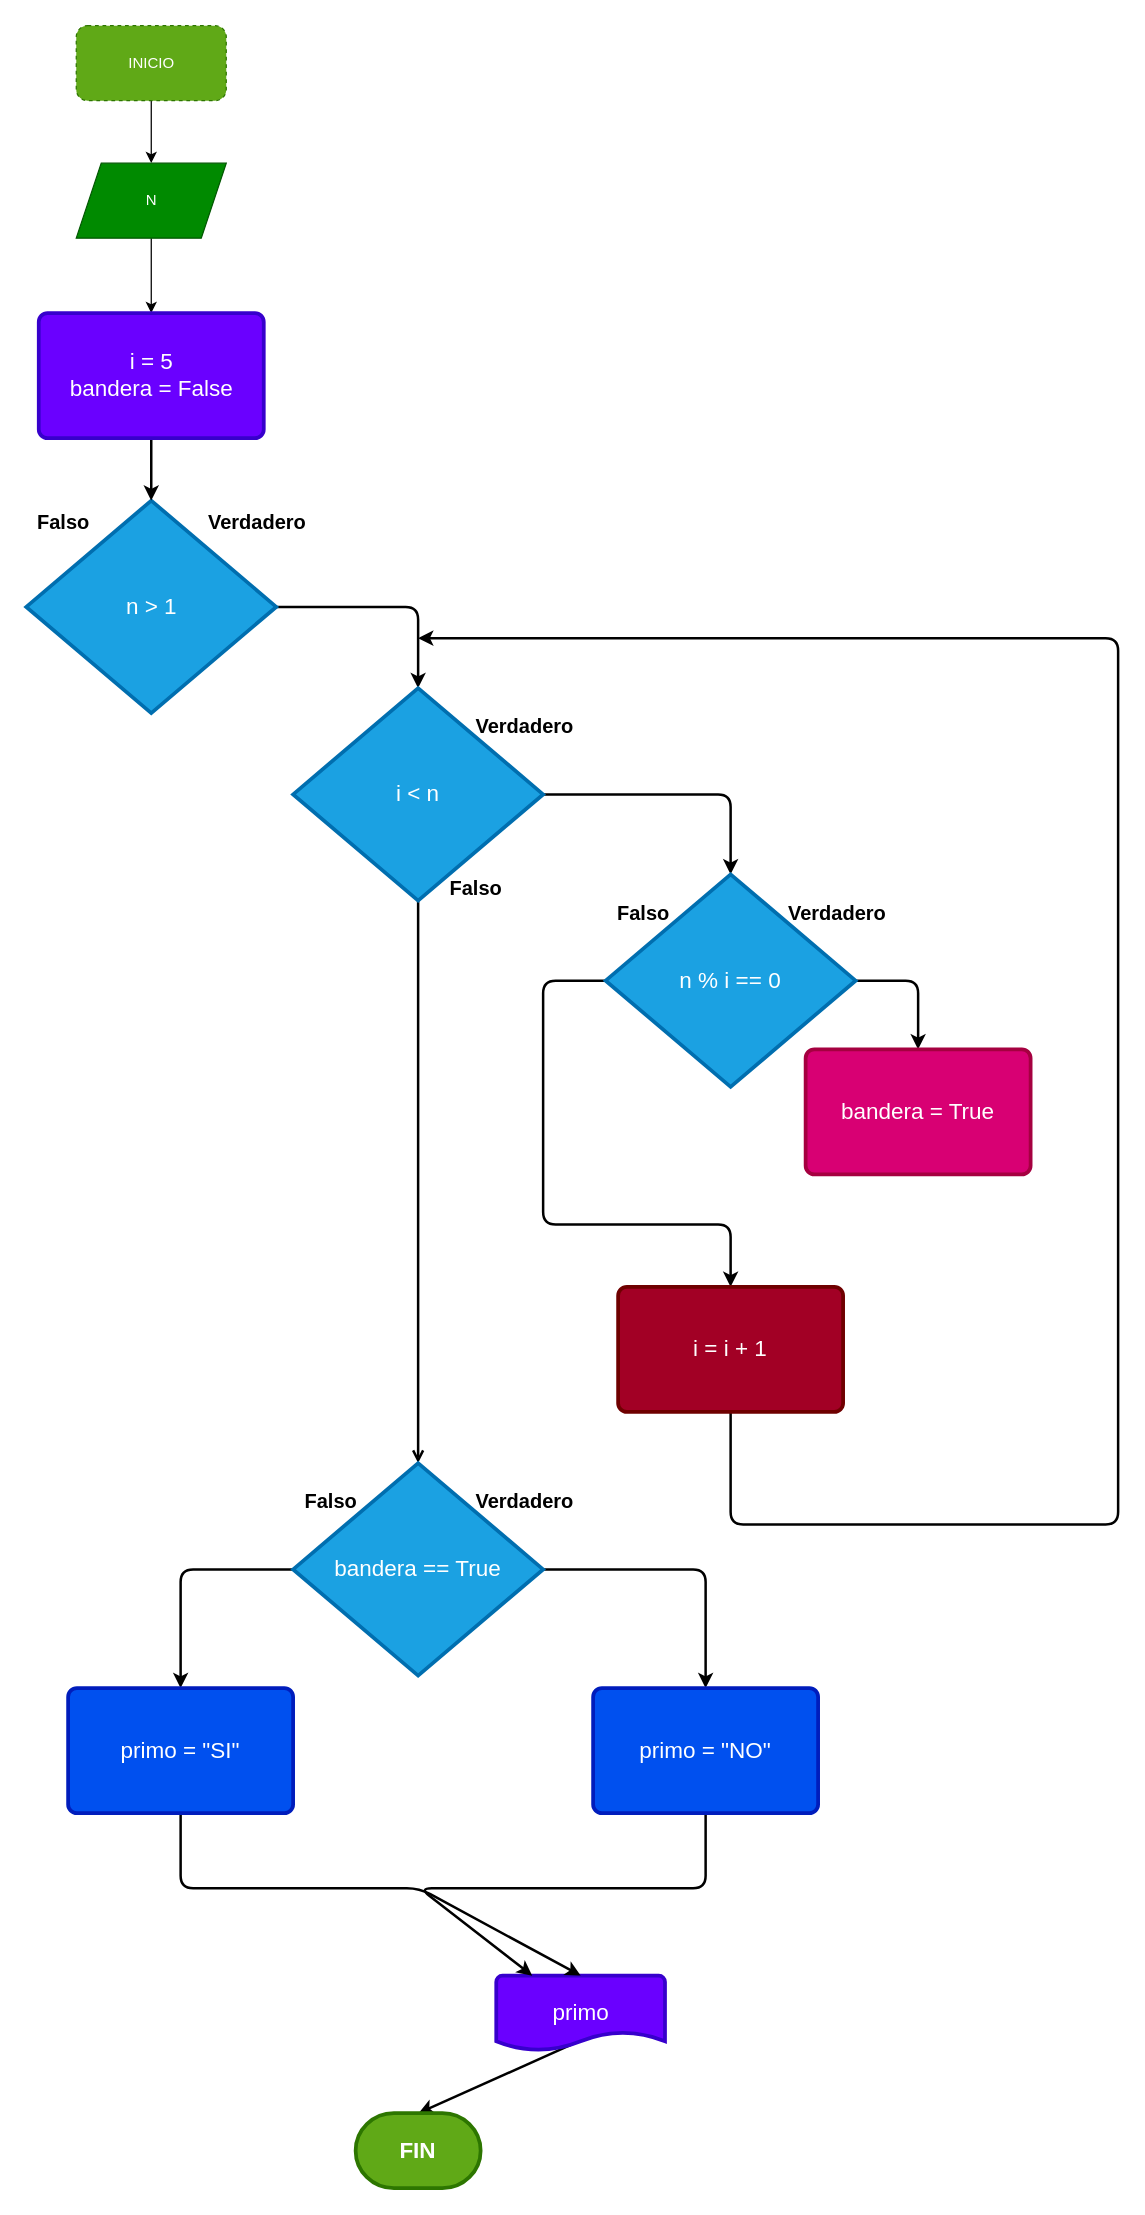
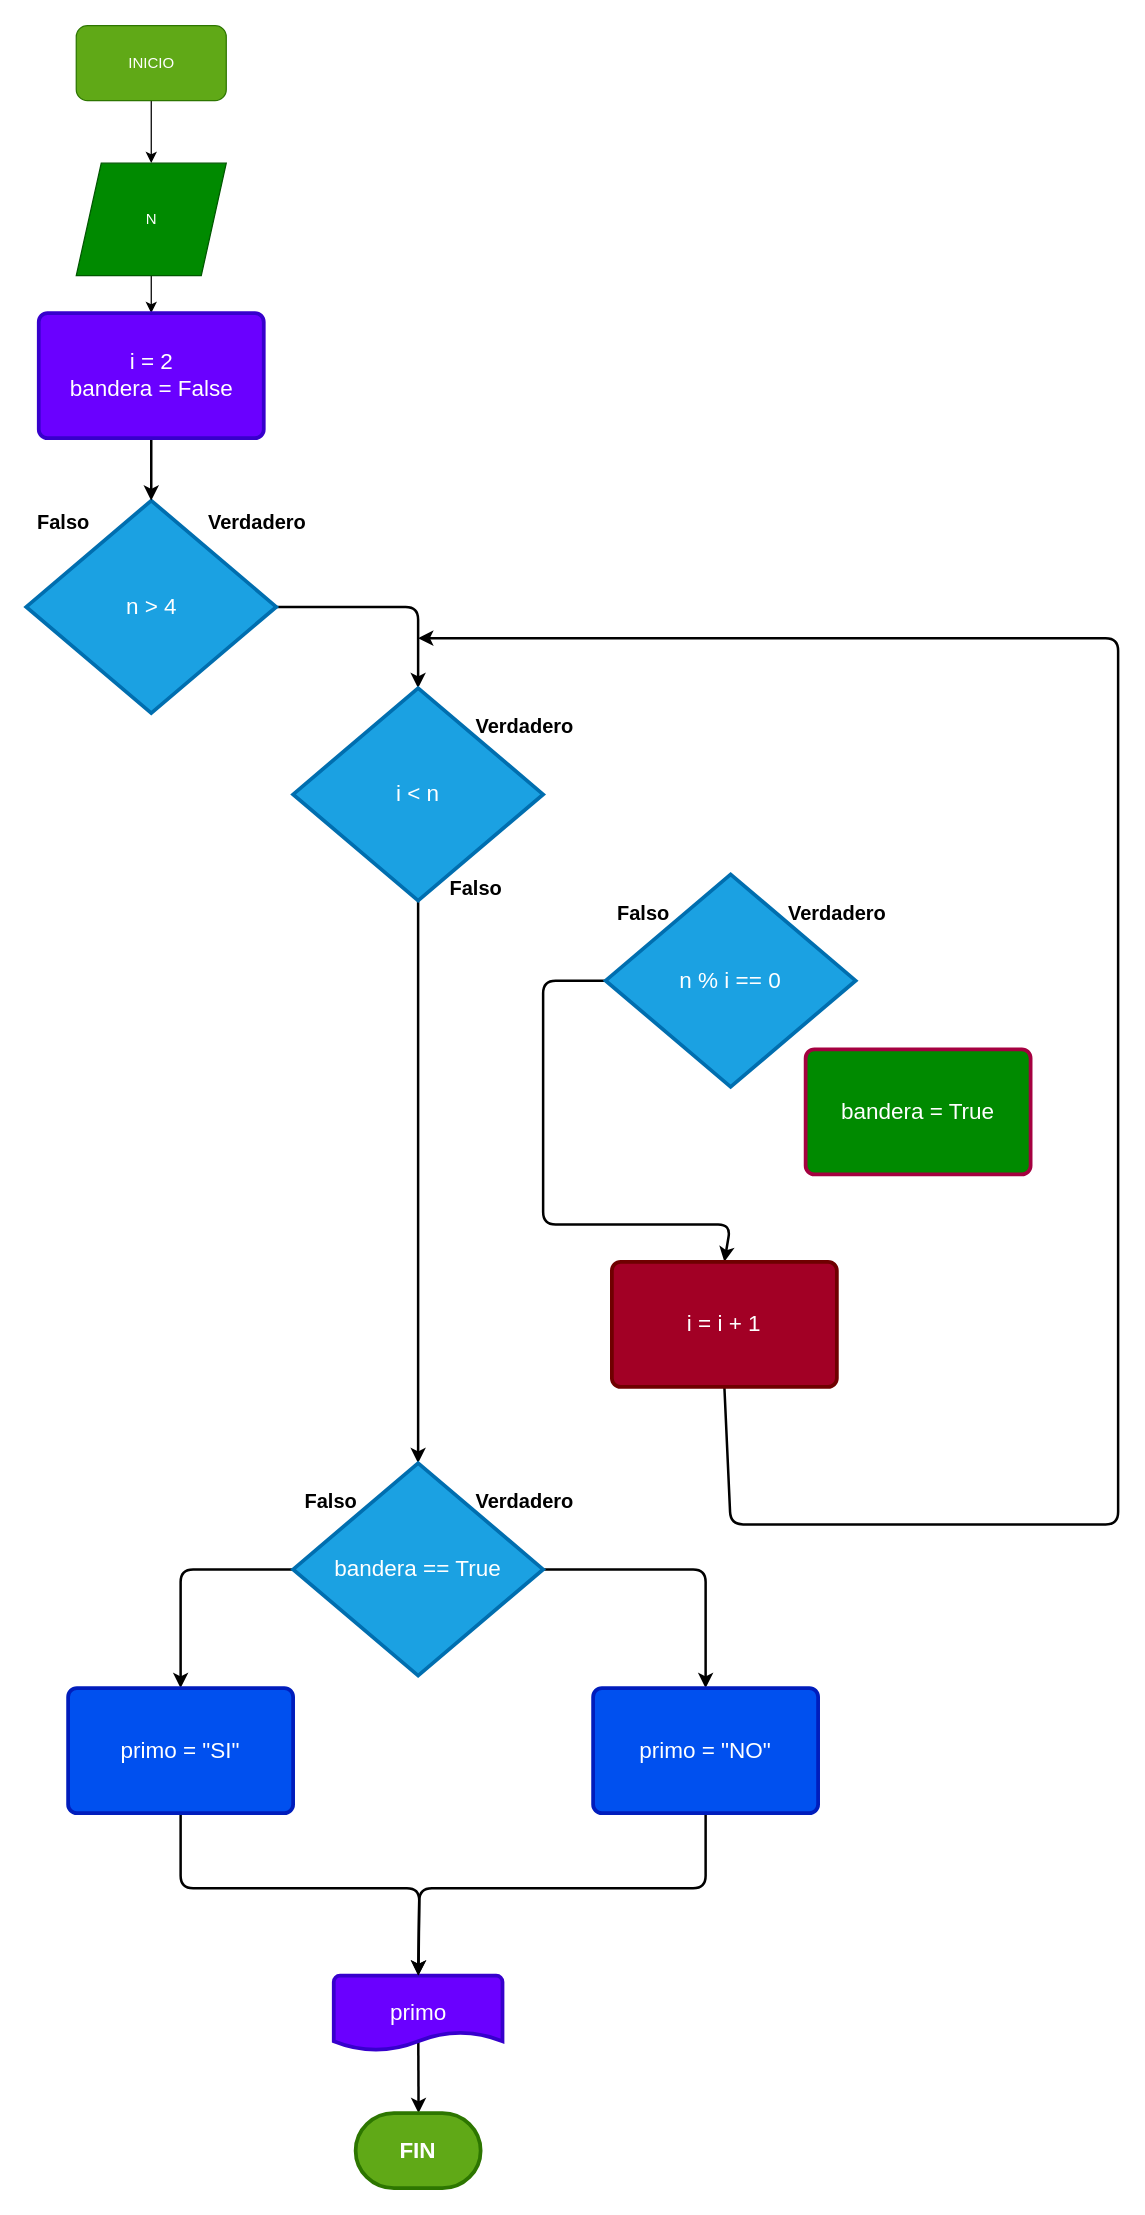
- <mxCell id="3" value="INICIO" style="rounded=1;whiteSpace=wrap;html=1;fillColor=#60a917;fontColor=#ffffff;strokeColor=#2D7600;dashed=1;" parent="1" vertex="1"><mxGeometry x="60.51" y="20" width="120" height="60" as="geometry" /></mxCell>
+ <mxCell id="3" value="INICIO" style="rounded=1;whiteSpace=wrap;html=1;fillColor=#60a917;fontColor=#ffffff;strokeColor=#2D7600;" parent="1" vertex="1"><mxGeometry x="60.51" y="20" width="120" height="60" as="geometry" /></mxCell>
- <mxCell id="5" value="N" style="shape=parallelogram;perimeter=parallelogramPerimeter;whiteSpace=wrap;html=1;fixedSize=1;fillColor=#008a00;fontColor=#ffffff;strokeColor=#005700;" parent="1" vertex="1"><mxGeometry x="60.51" y="130" width="120" height="60" as="geometry" /></mxCell>
+ <mxCell id="5" value="N" style="shape=parallelogram;perimeter=parallelogramPerimeter;whiteSpace=wrap;html=1;fixedSize=1;fillColor=#008a00;fontColor=#ffffff;strokeColor=#005700;" parent="1" vertex="1"><mxGeometry x="60.51" y="130" width="120" height="90" as="geometry" /></mxCell>
- <mxCell id="13" value="&lt;font style=&quot;font-size: 18px&quot;&gt;&lt;div&gt;i = 5&lt;/div&gt;&lt;div&gt;bandera = False&lt;/div&gt;&lt;/font&gt;" style="rounded=1;whiteSpace=wrap;html=1;absoluteArcSize=1;arcSize=14;strokeWidth=3;fillColor=#6a00ff;fontColor=#ffffff;strokeColor=#3700CC;" vertex="1" parent="1"><mxGeometry x="30.51" y="250" width="179.99" height="100" as="geometry" /></mxCell>
+ <mxCell id="13" value="&lt;font style=&quot;font-size: 18px&quot;&gt;&lt;div&gt;i = 2&lt;/div&gt;&lt;div&gt;bandera = False&lt;/div&gt;&lt;/font&gt;" style="rounded=1;whiteSpace=wrap;html=1;absoluteArcSize=1;arcSize=14;strokeWidth=3;fillColor=#6a00ff;fontColor=#ffffff;strokeColor=#3700CC;" vertex="1" parent="1"><mxGeometry x="30.51" y="250" width="179.99" height="100" as="geometry" /></mxCell>
- <mxCell id="7" value="&lt;div&gt;&lt;/div&gt;&lt;font face=&quot;helvetica&quot;&gt;&lt;span style=&quot;font-size: 18px&quot;&gt;n &amp;gt; 1&lt;/span&gt;&lt;/font&gt;" style="strokeWidth=3;html=1;shape=mxgraph.flowchart.decision;whiteSpace=wrap;fillColor=#1ba1e2;fontColor=#ffffff;strokeColor=#006EAF;" vertex="1" parent="1"><mxGeometry x="20.5" y="400" width="200" height="170" as="geometry" /></mxCell>
+ <mxCell id="7" value="&lt;div&gt;&lt;/div&gt;&lt;font face=&quot;helvetica&quot;&gt;&lt;span style=&quot;font-size: 18px&quot;&gt;n &amp;gt; 4&lt;/span&gt;&lt;/font&gt;" style="strokeWidth=3;html=1;shape=mxgraph.flowchart.decision;whiteSpace=wrap;fillColor=#1ba1e2;fontColor=#ffffff;strokeColor=#006EAF;" vertex="1" parent="1"><mxGeometry x="20.5" y="400" width="200" height="170" as="geometry" /></mxCell>
- <mxCell id="14" style="edgeStyle=none;html=1;exitX=1;exitY=0.5;exitDx=0;exitDy=0;exitPerimeter=0;strokeColor=#000000;strokeWidth=2;entryX=0.5;entryY=0;entryDx=0;entryDy=0;entryPerimeter=0;" edge="1" parent="1" source="16" target="19"><mxGeometry relative="1" as="geometry"><mxPoint x="514" y="630" as="targetPoint" /><Array as="points"><mxPoint x="584" y="635" /></Array></mxGeometry></mxCell>
- <mxCell id="17" style="edgeStyle=none;html=1;exitX=1;exitY=0.5;exitDx=0;exitDy=0;exitPerimeter=0;strokeColor=#000000;strokeWidth=2;entryX=0.5;entryY=0;entryDx=0;entryDy=0;" edge="1" parent="1" source="19" target="20"><mxGeometry relative="1" as="geometry"><mxPoint x="734" y="829" as="targetPoint" /><Array as="points"><mxPoint x="734" y="784" /></Array></mxGeometry></mxCell>
- <mxCell id="20" value="&lt;font&gt;&lt;span style=&quot;font-size: 18px&quot;&gt;bandera = True&lt;/span&gt;&lt;br&gt;&lt;/font&gt;" style="rounded=1;whiteSpace=wrap;html=1;absoluteArcSize=1;arcSize=14;strokeWidth=3;fillColor=#d80073;fontColor=#ffffff;strokeColor=#A50040;" vertex="1" parent="1"><mxGeometry x="644" y="839" width="179.99" height="100" as="geometry" /></mxCell>
+ <mxCell id="20" value="&lt;font&gt;&lt;span style=&quot;font-size: 18px&quot;&gt;bandera = True&lt;/span&gt;&lt;br&gt;&lt;/font&gt;" style="rounded=1;whiteSpace=wrap;html=1;absoluteArcSize=1;arcSize=14;strokeWidth=3;fillColor=#008a00;fontColor=#ffffff;strokeColor=#A50040;" vertex="1" parent="1"><mxGeometry x="644" y="839" width="179.99" height="100" as="geometry" /></mxCell>
- <mxCell id="22" value="&lt;font&gt;&lt;span style=&quot;font-size: 18px&quot;&gt;i = i + 1&lt;/span&gt;&lt;br&gt;&lt;/font&gt;" style="rounded=1;whiteSpace=wrap;html=1;absoluteArcSize=1;arcSize=14;strokeWidth=3;fillColor=#a20025;fontColor=#ffffff;strokeColor=#6F0000;" vertex="1" parent="1"><mxGeometry x="494" y="1029" width="179.99" height="100" as="geometry" /></mxCell>
+ <mxCell id="22" value="&lt;font&gt;&lt;span style=&quot;font-size: 18px&quot;&gt;i = i + 1&lt;/span&gt;&lt;br&gt;&lt;/font&gt;" style="rounded=1;whiteSpace=wrap;html=1;absoluteArcSize=1;arcSize=14;strokeWidth=3;fillColor=#a20025;fontColor=#ffffff;strokeColor=#6F0000;" vertex="1" parent="1"><mxGeometry x="489" y="1009" width="179.99" height="100" as="geometry" /></mxCell>
- <mxCell id="15" style="edgeStyle=none;html=1;exitX=0.5;exitY=1;exitDx=0;exitDy=0;exitPerimeter=0;strokeColor=#000000;strokeWidth=2;entryX=0.5;entryY=0;entryDx=0;entryDy=0;entryPerimeter=0;endArrow=open;" edge="1" parent="1" source="16" target="25"><mxGeometry relative="1" as="geometry"><mxPoint x="294" y="1170" as="targetPoint" /></mxGeometry></mxCell>
+ <mxCell id="15" style="edgeStyle=none;html=1;exitX=0.5;exitY=1;exitDx=0;exitDy=0;exitPerimeter=0;strokeColor=#000000;strokeWidth=2;entryX=0.5;entryY=0;entryDx=0;entryDy=0;entryPerimeter=0;" edge="1" parent="1" source="16" target="25"><mxGeometry relative="1" as="geometry"><mxPoint x="294" y="1170" as="targetPoint" /></mxGeometry></mxCell>
- <mxCell id="11" value="primo" style="strokeWidth=3;html=1;shape=mxgraph.flowchart.document2;whiteSpace=wrap;size=0.25;fontSize=18;fillColor=#6a00ff;fontColor=#ffffff;strokeColor=#3700CC;" vertex="1" parent="1"><mxGeometry x="396.5" y="1580" width="135" height="60" as="geometry" /></mxCell>
+ <mxCell id="11" value="primo" style="strokeWidth=3;html=1;shape=mxgraph.flowchart.document2;whiteSpace=wrap;size=0.25;fontSize=18;fillColor=#6a00ff;fontColor=#ffffff;strokeColor=#3700CC;" vertex="1" parent="1"><mxGeometry x="266.5" y="1580" width="135" height="60" as="geometry" /></mxCell>
